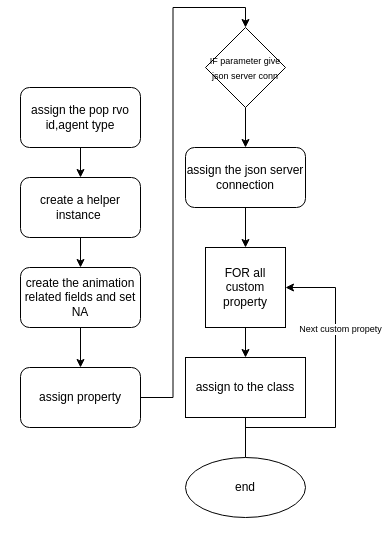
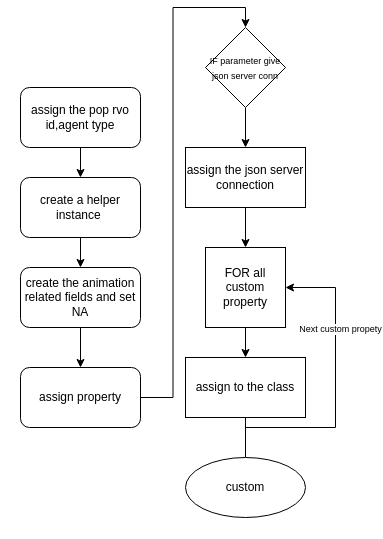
- <mxCell id="13" value="assign the json server connection" style="whiteSpace=wrap;html=1;rounded=1;" vertex="1" parent="1"><mxGeometry x="185" y="140" width="120" height="60" as="geometry" /></mxCell>
+ <mxCell id="13" value="assign the json server connection" style="whiteSpace=wrap;html=1;" vertex="1" parent="1"><mxGeometry x="185" y="140" width="120" height="60" as="geometry" /></mxCell>
- <mxCell id="20" value="end" style="ellipse;whiteSpace=wrap;html=1;" vertex="1" parent="1"><mxGeometry x="185" y="450" width="120" height="60" as="geometry" /></mxCell>
+ <mxCell id="20" value="custom" style="ellipse;whiteSpace=wrap;html=1;" vertex="1" parent="1"><mxGeometry x="185" y="450" width="120" height="60" as="geometry" /></mxCell>
